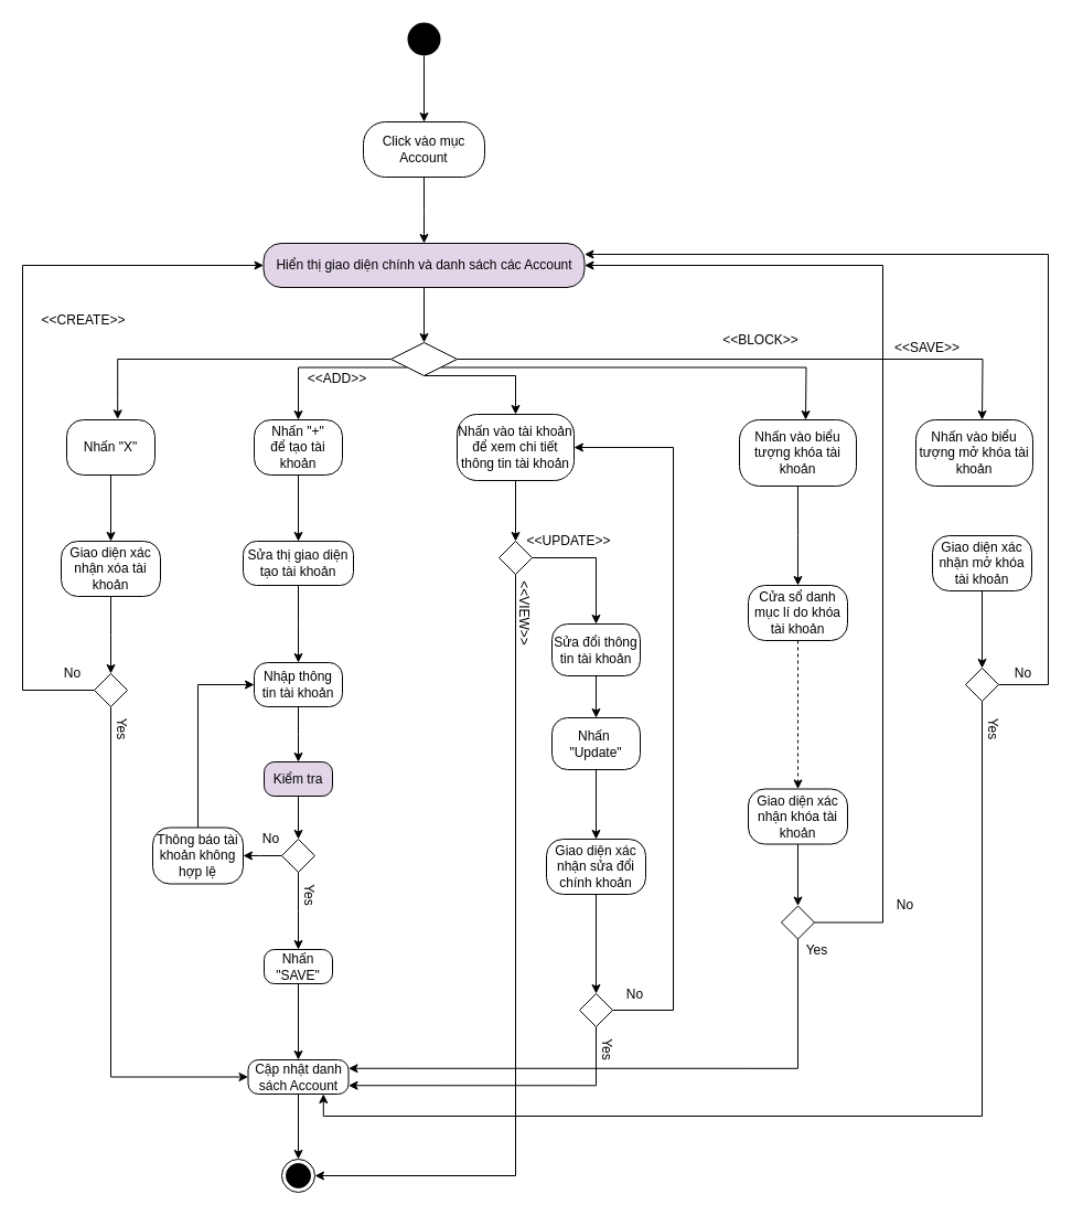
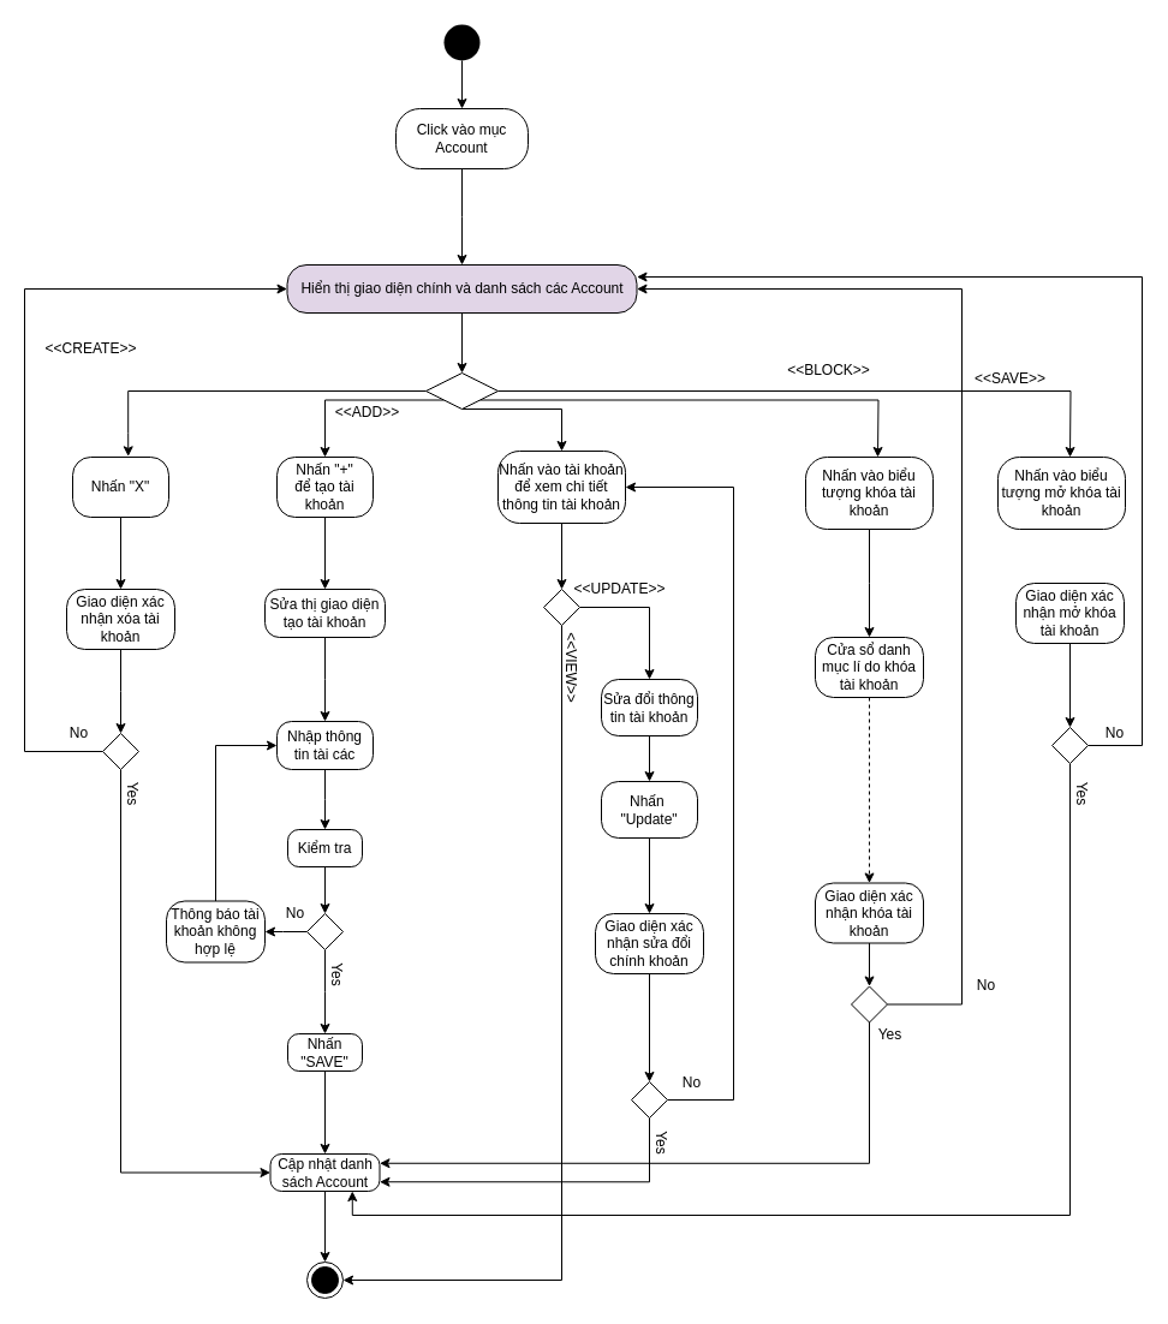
- <mxCell id="6" value="Click vào mục Account" style="rounded=1;whiteSpace=wrap;html=1;arcSize=40;" parent="1" vertex="1"><mxGeometry x="329" y="110" width="110" height="50" as="geometry" /></mxCell>
+ <mxCell id="6" value="Click vào mục Account" style="rounded=1;whiteSpace=wrap;html=1;arcSize=40;" parent="1" vertex="1"><mxGeometry x="329" y="90" width="110" height="50" as="geometry" /></mxCell>
- <mxCell id="31" value="Nhập thông tin tài khoản" style="rounded=1;whiteSpace=wrap;html=1;arcSize=30;" parent="1" vertex="1"><mxGeometry x="230" y="600" width="80" height="40" as="geometry" /></mxCell>
+ <mxCell id="31" value="Nhập thông tin tài các" style="rounded=1;whiteSpace=wrap;html=1;arcSize=30;" parent="1" vertex="1"><mxGeometry x="230" y="600" width="80" height="40" as="geometry" /></mxCell>
- <mxCell id="33" value="Kiểm tra" style="rounded=1;whiteSpace=wrap;html=1;arcSize=30;fillColor=#e1d5e7;" parent="1" vertex="1"><mxGeometry x="239" y="690" width="62" height="31" as="geometry" /></mxCell>
+ <mxCell id="33" value="Kiểm tra" style="rounded=1;whiteSpace=wrap;html=1;arcSize=30;" parent="1" vertex="1"><mxGeometry x="239" y="690" width="62" height="31" as="geometry" /></mxCell>
- <mxCell id="75" value="Giao diện xác nhận khóa tài khoản" style="rounded=1;whiteSpace=wrap;html=1;arcSize=30;" vertex="1" parent="1"><mxGeometry x="678" y="714.5" width="90" height="50" as="geometry" /></mxCell>
+ <mxCell id="75" value="Giao diện xác nhận khóa tài khoản" style="rounded=1;whiteSpace=wrap;html=1;arcSize=30;" vertex="1" parent="1"><mxGeometry x="678" y="734.5" width="90" height="50" as="geometry" /></mxCell>
